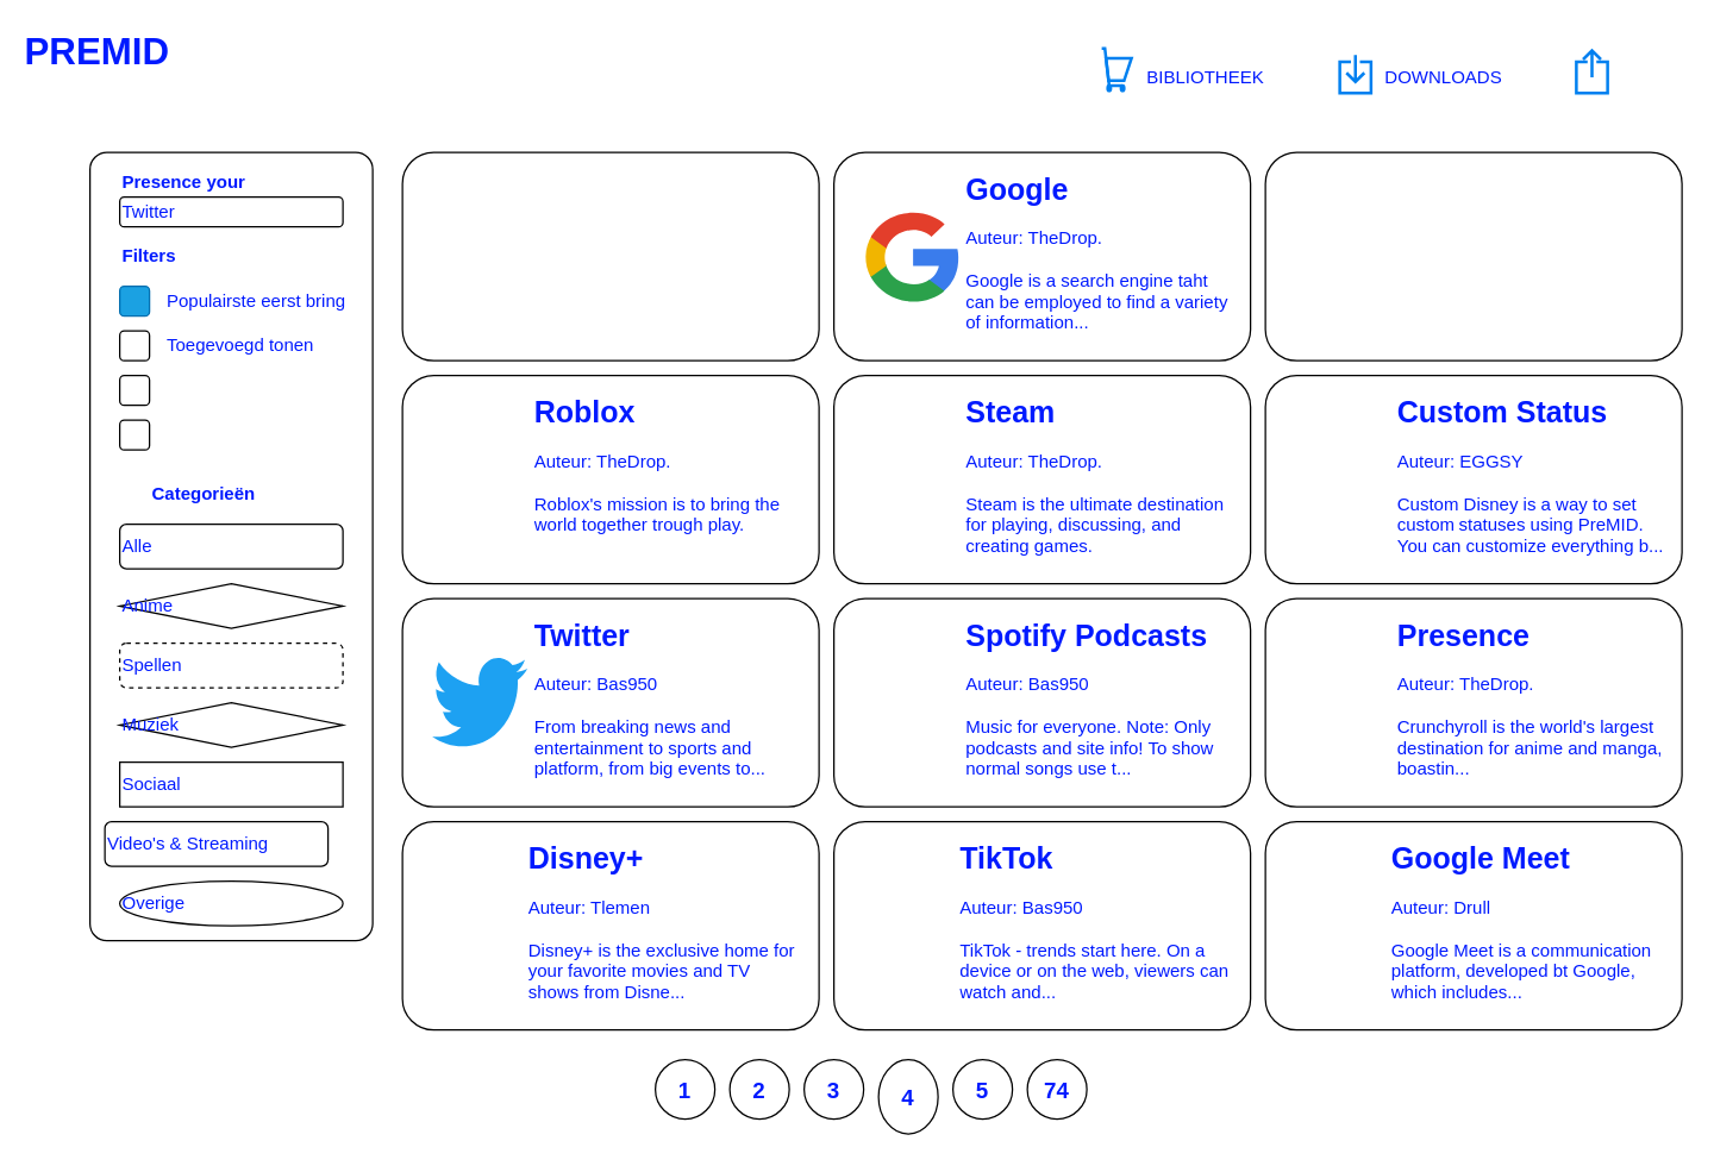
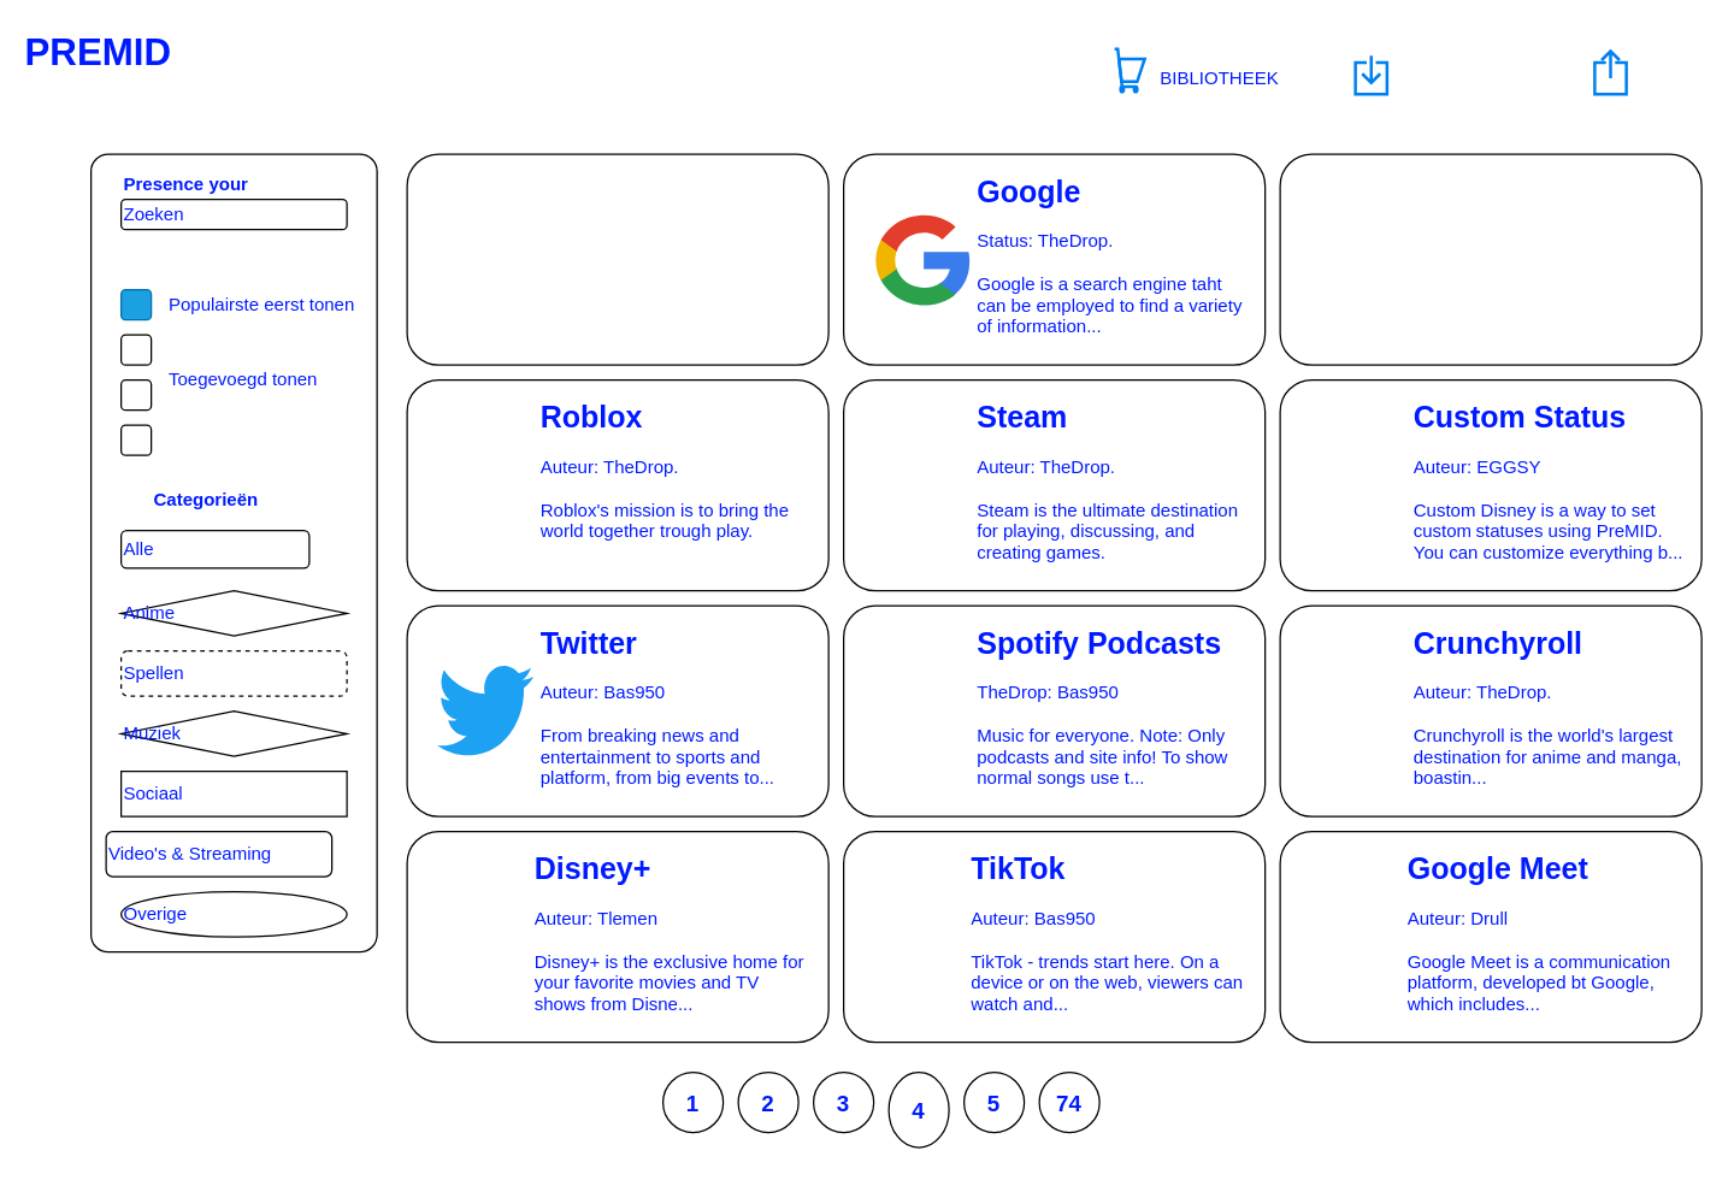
- <mxCell id="5" value="DOWNLOADS" style="text;html=1;strokeColor=none;fillColor=none;align=center;verticalAlign=middle;whiteSpace=wrap;rounded=0;fontColor=#001AFF;" parent="1" vertex="1"><mxGeometry x="930" y="42" width="80" height="20" as="geometry" /></mxCell>
- <mxCell id="48" value="&lt;h1 style=&quot;font-size: 20px&quot;&gt;Google&lt;/h1&gt;&lt;div&gt;Auteur: TheDrop.&lt;br&gt;&lt;/div&gt;&lt;div&gt;&lt;br&gt;&lt;/div&gt;&lt;div&gt;Google is a search engine taht can be employed to find a variety of information...&lt;/div&gt;" style="text;html=1;strokeColor=none;fillColor=none;spacing=5;spacingTop=-20;whiteSpace=wrap;overflow=hidden;rounded=0;fontColor=#001AFF;align=left;" parent="1" vertex="1"><mxGeometry x="644" y="112" width="190" height="120" as="geometry" /></mxCell>
+ <mxCell id="48" value="&lt;h1 style=&quot;font-size: 20px&quot;&gt;Google&lt;/h1&gt;&lt;div&gt;Status: TheDrop.&lt;br&gt;&lt;/div&gt;&lt;div&gt;&lt;br&gt;&lt;/div&gt;&lt;div&gt;Google is a search engine taht can be employed to find a variety of information...&lt;/div&gt;" style="text;html=1;strokeColor=none;fillColor=none;spacing=5;spacingTop=-20;whiteSpace=wrap;overflow=hidden;rounded=0;fontColor=#001AFF;align=left;" parent="1" vertex="1"><mxGeometry x="644" y="112" width="190" height="120" as="geometry" /></mxCell>
- <mxCell id="20" value="Twitter" style="rounded=1;whiteSpace=wrap;html=1;fontColor=#001AFF;strokeColor=default;fillColor=default;align=left;" parent="1" vertex="1"><mxGeometry x="80" y="132" width="150" height="20" as="geometry" /></mxCell>
+ <mxCell id="20" value="Zoeken" style="rounded=1;whiteSpace=wrap;html=1;fontColor=#001AFF;strokeColor=default;fillColor=default;align=left;" parent="1" vertex="1"><mxGeometry x="80" y="132" width="150" height="20" as="geometry" /></mxCell>
- <mxCell id="22" value="Filters" style="text;html=1;strokeColor=none;fillColor=none;align=left;verticalAlign=middle;whiteSpace=wrap;rounded=0;fontColor=#001AFF;fontStyle=1" parent="1" vertex="1"><mxGeometry x="80" y="162" width="40" height="20" as="geometry" /></mxCell>
- <mxCell id="27" value="Populairste eerst bring" style="text;html=1;strokeColor=none;fillColor=none;align=left;verticalAlign=middle;whiteSpace=wrap;rounded=0;fontColor=#001AFF;" parent="1" vertex="1"><mxGeometry x="110" y="192" width="130" height="20" as="geometry" /></mxCell>
+ <mxCell id="27" value="Populairste eerst tonen" style="text;html=1;strokeColor=none;fillColor=none;align=left;verticalAlign=middle;whiteSpace=wrap;rounded=0;fontColor=#001AFF;" parent="1" vertex="1"><mxGeometry x="110" y="192" width="130" height="20" as="geometry" /></mxCell>
- <mxCell id="28" value="Toegevoegd tonen" style="text;html=1;strokeColor=none;fillColor=none;align=left;verticalAlign=middle;whiteSpace=wrap;rounded=0;fontColor=#001AFF;" parent="1" vertex="1"><mxGeometry x="110" y="222" width="130" height="20" as="geometry" /></mxCell>
+ <mxCell id="28" value="Toegevoegd tonen" style="text;html=1;strokeColor=none;fillColor=none;align=left;verticalAlign=middle;whiteSpace=wrap;rounded=0;fontColor=#001AFF;" parent="1" vertex="1"><mxGeometry x="110" y="242" width="130" height="20" as="geometry" /></mxCell>
- <mxCell id="30" value="Alle" style="rounded=1;whiteSpace=wrap;html=1;fontColor=#001AFF;strokeColor=default;fillColor=default;align=left;" parent="1" vertex="1"><mxGeometry x="80" y="352" width="150" height="30" as="geometry" /></mxCell>
+ <mxCell id="30" value="Alle" style="rounded=1;whiteSpace=wrap;html=1;fontColor=#001AFF;strokeColor=default;fillColor=default;align=left;" parent="1" vertex="1"><mxGeometry x="80" y="352" width="125" height="25" as="geometry" /></mxCell>
- <mxCell id="53" value="&lt;h1 style=&quot;font-size: 20px&quot;&gt;Spotify Podcasts&lt;/h1&gt;&lt;div&gt;Auteur: Bas950&lt;/div&gt;&lt;div&gt;&lt;br&gt;&lt;/div&gt;&lt;div&gt;Music for everyone. Note: Only podcasts and site info! To show normal songs use t...&lt;/div&gt;" style="text;html=1;strokeColor=none;fillColor=none;spacing=5;spacingTop=-20;whiteSpace=wrap;overflow=hidden;rounded=0;fontColor=#001AFF;align=left;" parent="1" vertex="1"><mxGeometry x="644" y="412" width="190" height="120" as="geometry" /></mxCell>
+ <mxCell id="53" value="&lt;h1 style=&quot;font-size: 20px&quot;&gt;Spotify Podcasts&lt;/h1&gt;&lt;div&gt;TheDrop: Bas950&lt;/div&gt;&lt;div&gt;&lt;br&gt;&lt;/div&gt;&lt;div&gt;Music for everyone. Note: Only podcasts and site info! To show normal songs use t...&lt;/div&gt;" style="text;html=1;strokeColor=none;fillColor=none;spacing=5;spacingTop=-20;whiteSpace=wrap;overflow=hidden;rounded=0;fontColor=#001AFF;align=left;" parent="1" vertex="1"><mxGeometry x="644" y="412" width="190" height="120" as="geometry" /></mxCell>
- <mxCell id="54" value="&lt;h1 style=&quot;font-size: 20px&quot;&gt;Presence&lt;/h1&gt;&lt;div&gt;&lt;font style=&quot;font-size: 12px&quot;&gt;Auteur: TheDrop.&lt;/font&gt;&lt;/div&gt;&lt;div&gt;&lt;font size=&quot;1&quot;&gt;&lt;br&gt;&lt;/font&gt;&lt;/div&gt;&lt;div&gt;&lt;font style=&quot;font-size: 12px&quot;&gt;Crunchyroll is the world's largest destination for anime and manga, boastin...&lt;/font&gt;&lt;/div&gt;" style="text;html=1;strokeColor=none;fillColor=none;spacing=5;spacingTop=-20;whiteSpace=wrap;overflow=hidden;rounded=0;fontColor=#001AFF;align=left;" parent="1" vertex="1"><mxGeometry x="934" y="412" width="190" height="120" as="geometry" /></mxCell>
+ <mxCell id="54" value="&lt;h1 style=&quot;font-size: 20px&quot;&gt;Crunchyroll&lt;/h1&gt;&lt;div&gt;&lt;font style=&quot;font-size: 12px&quot;&gt;Auteur: TheDrop.&lt;/font&gt;&lt;/div&gt;&lt;div&gt;&lt;font size=&quot;1&quot;&gt;&lt;br&gt;&lt;/font&gt;&lt;/div&gt;&lt;div&gt;&lt;font style=&quot;font-size: 12px&quot;&gt;Crunchyroll is the world's largest destination for anime and manga, boastin...&lt;/font&gt;&lt;/div&gt;" style="text;html=1;strokeColor=none;fillColor=none;spacing=5;spacingTop=-20;whiteSpace=wrap;overflow=hidden;rounded=0;fontColor=#001AFF;align=left;" parent="1" vertex="1"><mxGeometry x="934" y="412" width="190" height="120" as="geometry" /></mxCell>
